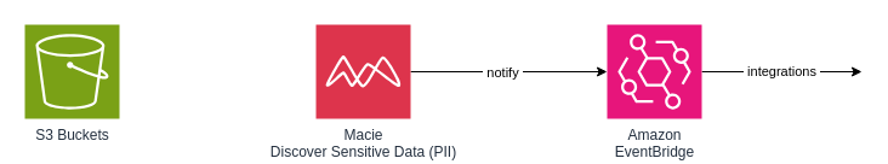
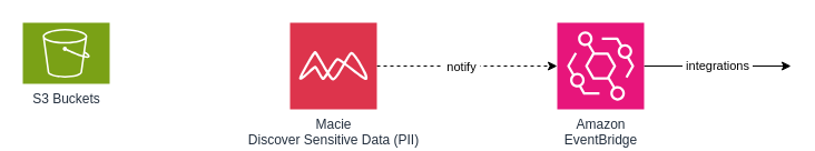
- <mxCell id="2" value="S3 Buckets" style="sketch=0;points=[[0,0,0],[0.25,0,0],[0.5,0,0],[0.75,0,0],[1,0,0],[0,1,0],[0.25,1,0],[0.5,1,0],[0.75,1,0],[1,1,0],[0,0.25,0],[0,0.5,0],[0,0.75,0],[1,0.25,0],[1,0.5,0],[1,0.75,0]];outlineConnect=0;fontColor=#232F3E;fillColor=#7AA116;strokeColor=#ffffff;dashed=0;verticalLabelPosition=bottom;verticalAlign=top;align=center;html=1;fontSize=12;fontStyle=0;aspect=fixed;shape=mxgraph.aws4.resourceIcon;resIcon=mxgraph.aws4.s3;" vertex="1" parent="1"><mxGeometry x="20" y="20" width="78" height="78" as="geometry" /></mxCell>
+ <mxCell id="2" value="S3 Buckets" style="sketch=0;points=[[0,0,0],[0.25,0,0],[0.5,0,0],[0.75,0,0],[1,0,0],[0,1,0],[0.25,1,0],[0.5,1,0],[0.75,1,0],[1,1,0],[0,0.25,0],[0,0.5,0],[0,0.75,0],[1,0.25,0],[1,0.5,0],[1,0.75,0]];outlineConnect=0;fontColor=#232F3E;fillColor=#7AA116;strokeColor=#ffffff;dashed=0;verticalLabelPosition=bottom;verticalAlign=top;align=center;html=1;fontSize=12;fontStyle=0;aspect=fixed;shape=mxgraph.aws4.resourceIcon;resIcon=mxgraph.aws4.s3;" vertex="1" parent="1"><mxGeometry x="20" y="20" width="78" height="55" as="geometry" /></mxCell>
- <mxCell id="3" style="edgeStyle=orthogonalEdgeStyle;rounded=0;orthogonalLoop=1;jettySize=auto;html=1;" edge="1" parent="1" source="5" target="7"><mxGeometry relative="1" as="geometry" /></mxCell>
+ <mxCell id="3" style="edgeStyle=orthogonalEdgeStyle;rounded=0;orthogonalLoop=1;jettySize=auto;html=1;dashed=1;" edge="1" parent="1" source="5" target="7"><mxGeometry relative="1" as="geometry" /></mxCell>
